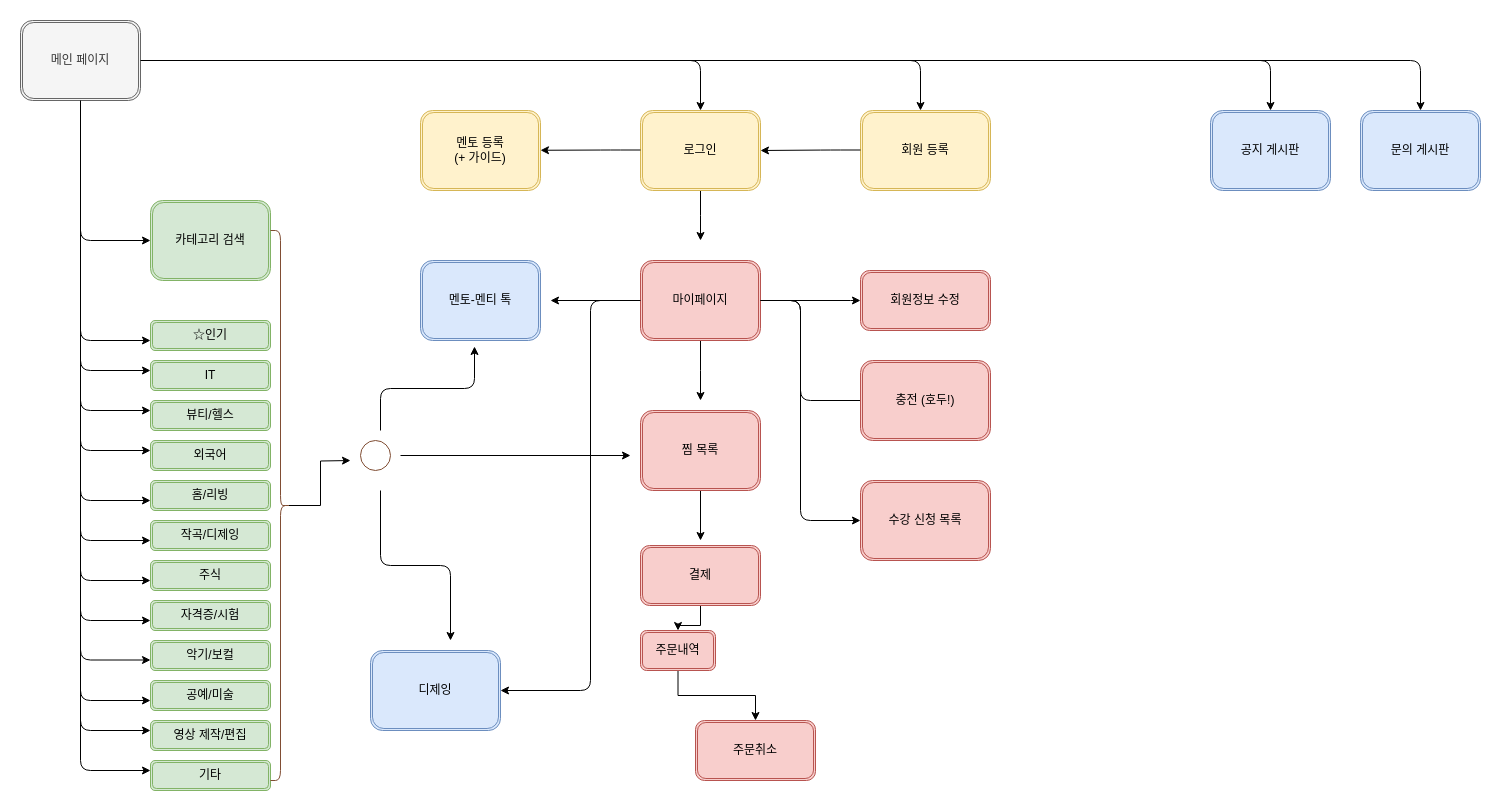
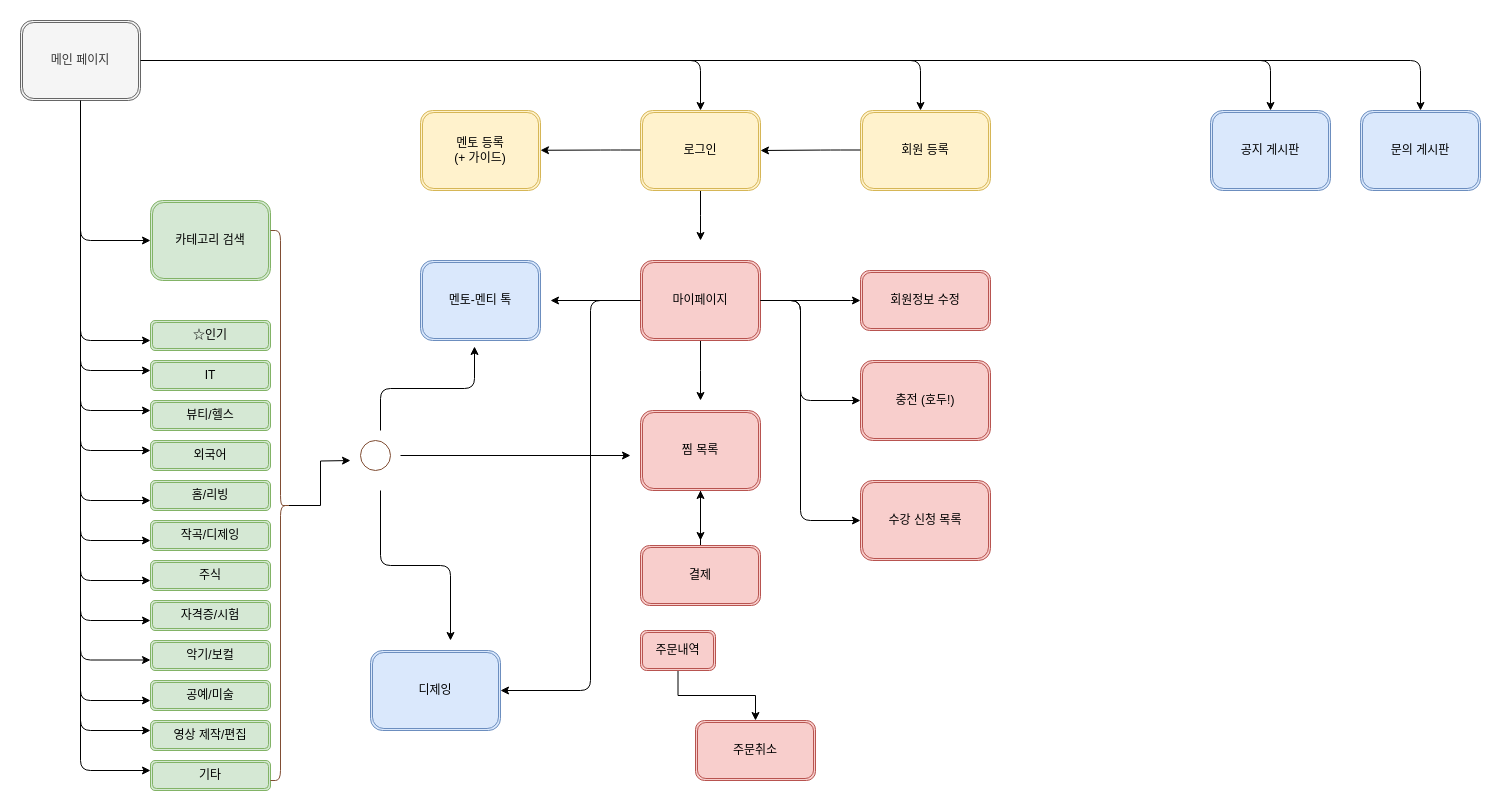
- <mxCell id="51" value="" style="edgeStyle=elbowEdgeStyle;elbow=horizontal;endArrow=none;html=1;entryX=0;entryY=0.5;entryDx=0;entryDy=0;exitX=1;exitY=0.5;exitDx=0;exitDy=0;" edge="1" parent="1" source="49" target="52"><mxGeometry width="50" height="50" relative="1" as="geometry"><mxPoint x="770" y="290" as="sourcePoint" /><mxPoint x="860" y="360" as="targetPoint" /><Array as="points"><mxPoint x="800" y="380" /><mxPoint x="810" y="410" /><mxPoint x="790" y="370" /><mxPoint x="790" y="350" /></Array></mxGeometry></mxCell>
+ <mxCell id="51" value="" style="edgeStyle=elbowEdgeStyle;elbow=horizontal;endArrow=classic;html=1;entryX=0;entryY=0.5;entryDx=0;entryDy=0;exitX=1;exitY=0.5;exitDx=0;exitDy=0;" edge="1" parent="1" source="49" target="52"><mxGeometry width="50" height="50" relative="1" as="geometry"><mxPoint x="770" y="290" as="sourcePoint" /><mxPoint x="860" y="360" as="targetPoint" /><Array as="points"><mxPoint x="800" y="380" /><mxPoint x="810" y="410" /><mxPoint x="790" y="370" /><mxPoint x="790" y="350" /></Array></mxGeometry></mxCell>
- <mxCell id="41" value="" style="edgeStyle=orthogonalEdgeStyle;rounded=0;orthogonalLoop=1;jettySize=auto;html=1;" edge="1" parent="1" source="42" target="44"><mxGeometry relative="1" as="geometry" /></mxCell>
+ <mxCell id="41" value="" style="edgeStyle=orthogonalEdgeStyle;rounded=0;orthogonalLoop=1;jettySize=auto;html=1;" edge="1" parent="1" source="42" target="37"><mxGeometry relative="1" as="geometry" /></mxCell>
